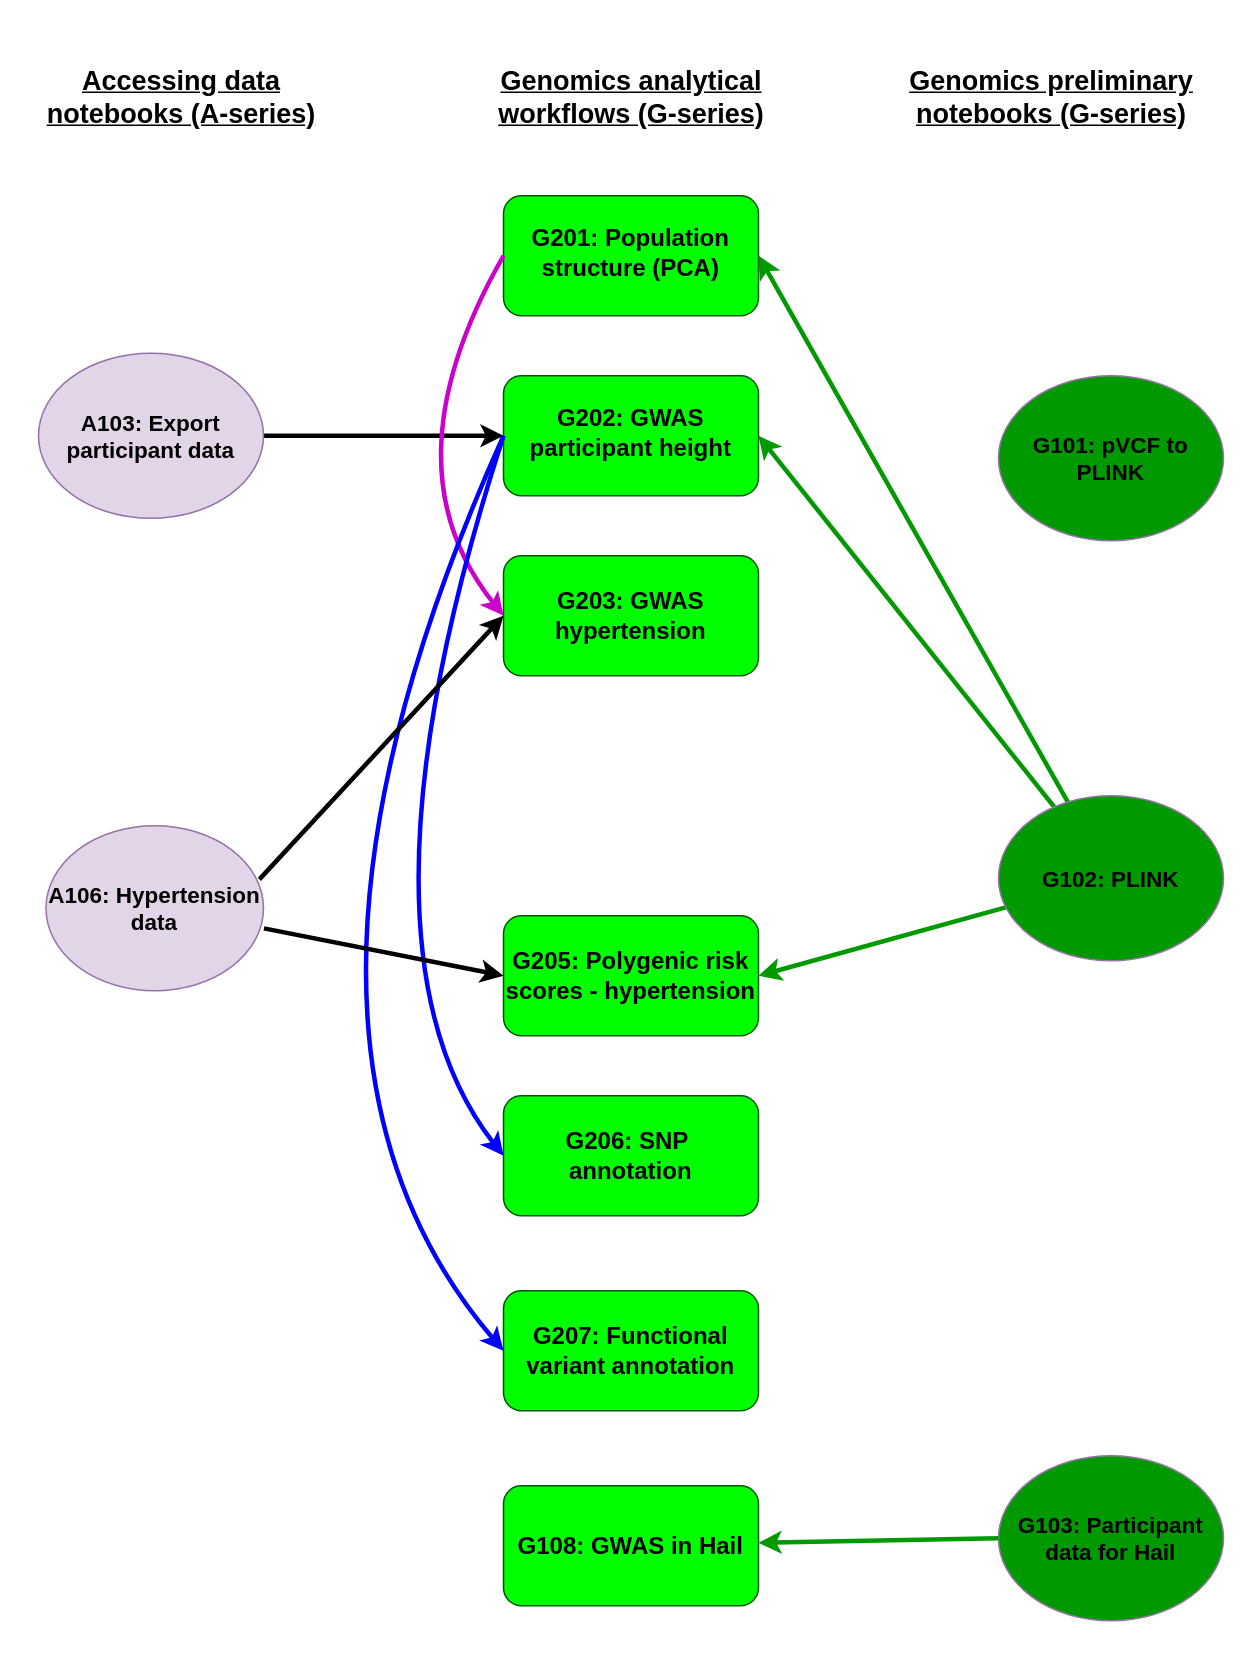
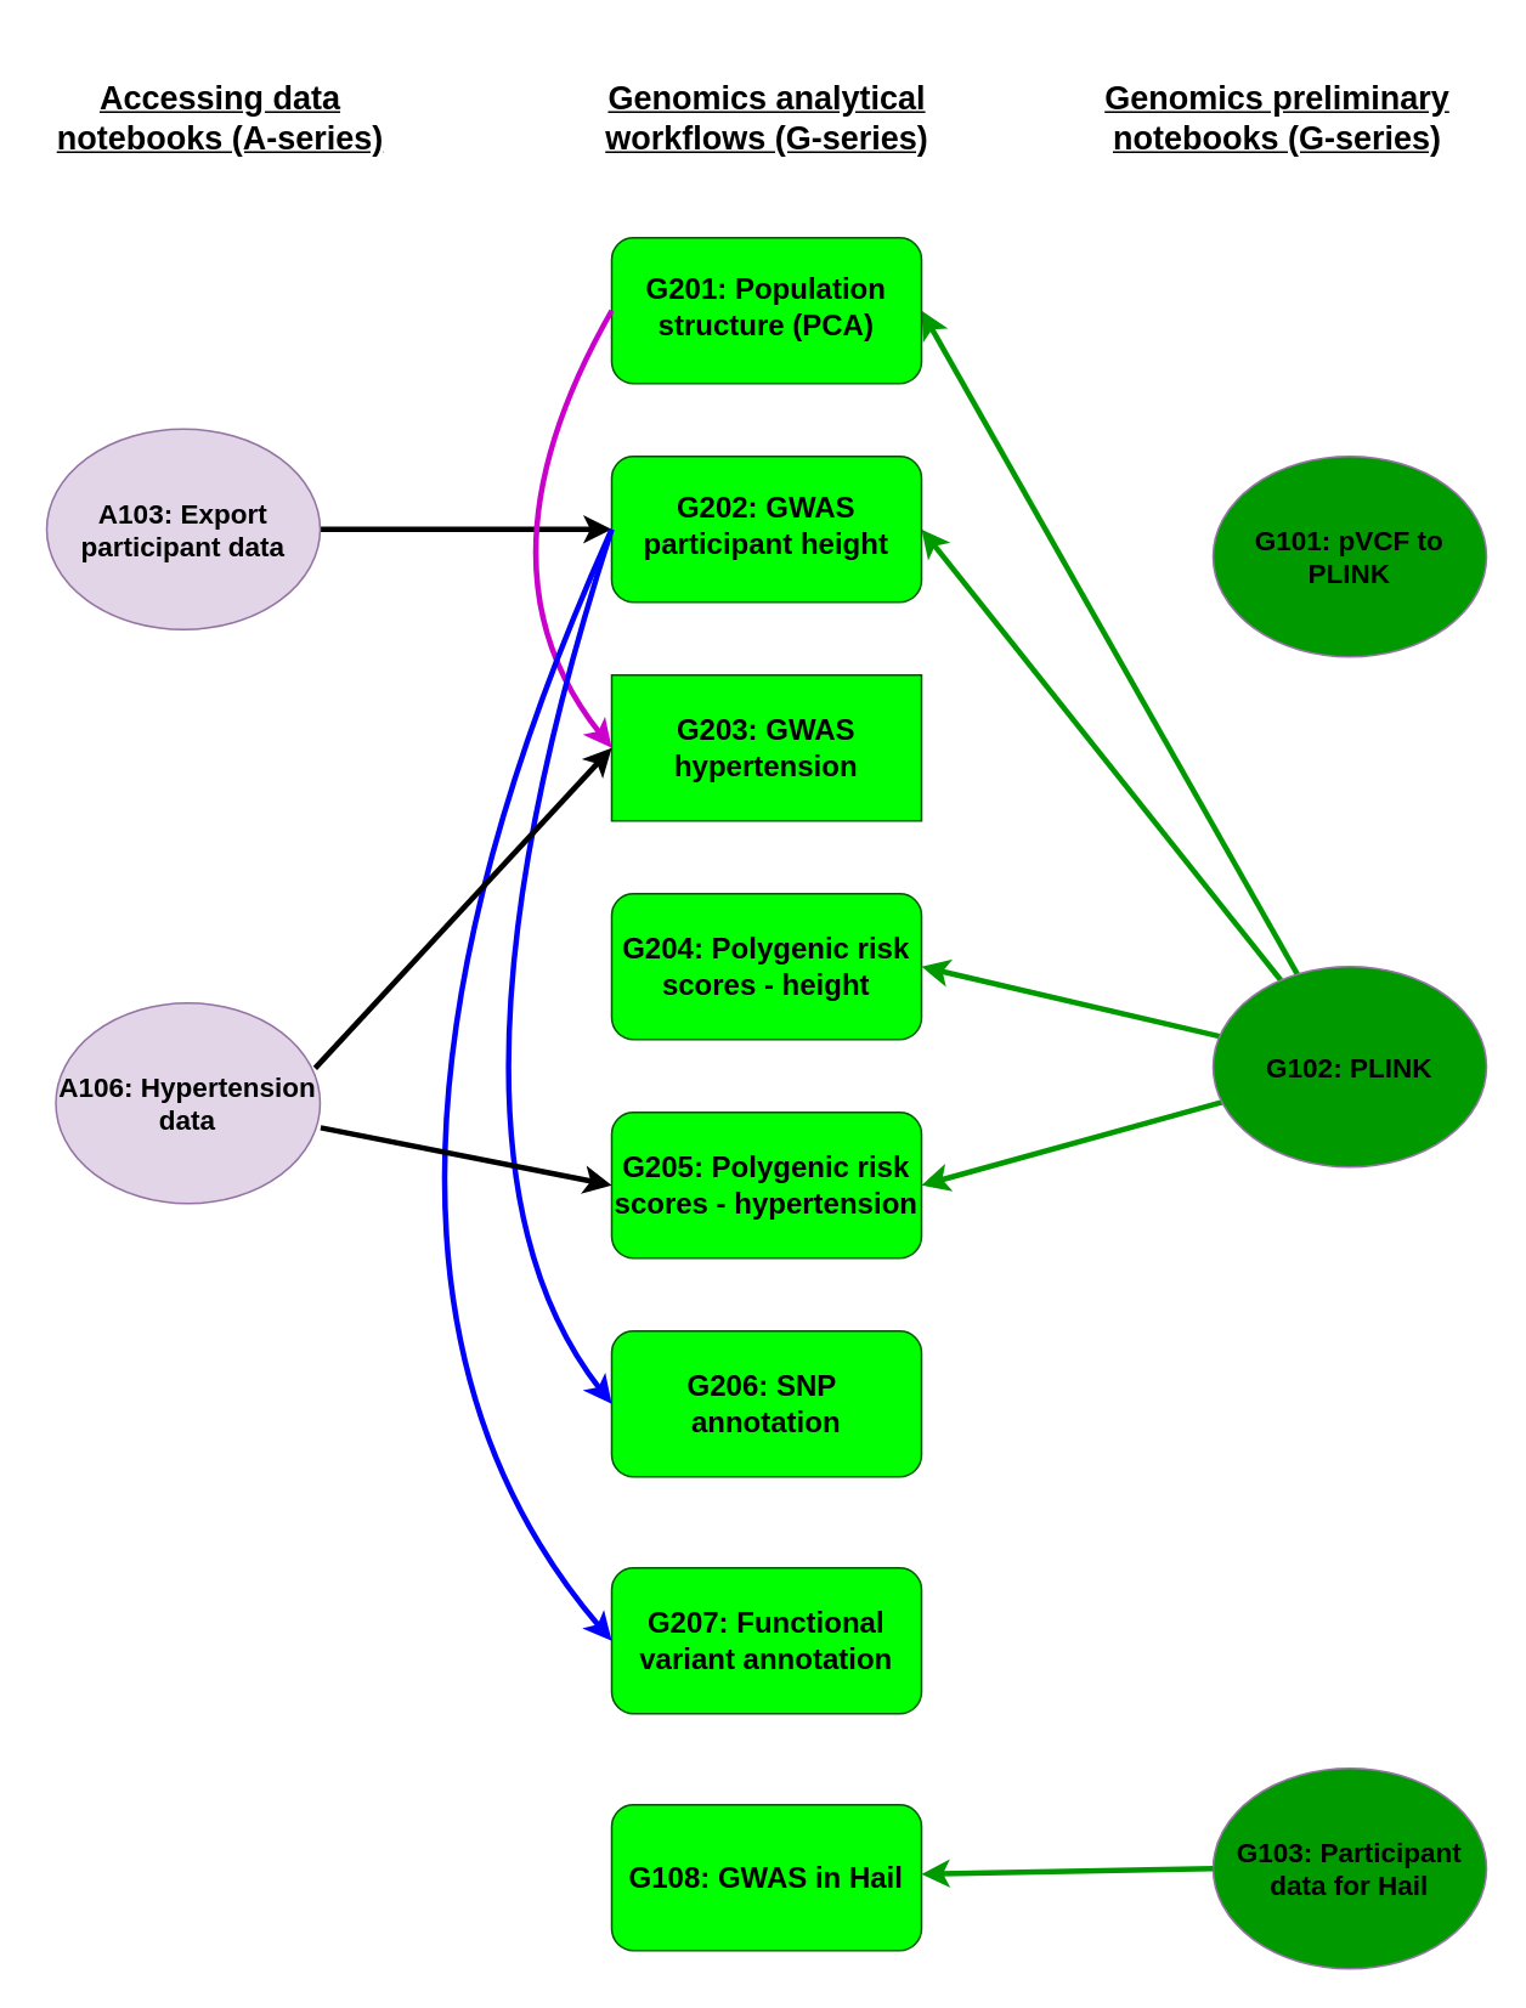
- <mxCell id="14" value="&lt;p data-pm-slice=&quot;1 1 [&amp;quot;body&amp;quot;,null]&quot;&gt;&lt;b&gt;&lt;font style=&quot;font-size: 16px;&quot; color=&quot;#000000&quot;&gt;G203: GWAS hypertension&lt;/font&gt;&lt;/b&gt;&lt;/p&gt;" style="rounded=1;whiteSpace=wrap;html=1;fontSize=12;glass=0;strokeWidth=1;shadow=0;fillColor=#00FF00;fontColor=#ffffff;strokeColor=#005700;" parent="1" vertex="1"><mxGeometry x="335" y="370" width="170" height="80" as="geometry" /></mxCell>
+ <mxCell id="14" value="&lt;p data-pm-slice=&quot;1 1 [&amp;quot;body&amp;quot;,null]&quot;&gt;&lt;b&gt;&lt;font style=&quot;font-size: 16px;&quot; color=&quot;#000000&quot;&gt;G203: GWAS hypertension&lt;/font&gt;&lt;/b&gt;&lt;/p&gt;" style="whiteSpace=wrap;html=1;fontSize=12;glass=0;strokeWidth=1;shadow=0;fillColor=#00FF00;fontColor=#ffffff;strokeColor=#005700;rounded=0;" parent="1" vertex="1"><mxGeometry x="335" y="370" width="170" height="80" as="geometry" /></mxCell>
+ <mxCell id="13" value="&lt;p data-pm-slice=&quot;1 1 [&amp;quot;body&amp;quot;,null]&quot;&gt;&lt;b&gt;&lt;font style=&quot;font-size: 16px;&quot; color=&quot;#000000&quot;&gt;G204: Polygenic risk scores - height&lt;/font&gt;&lt;/b&gt;&lt;/p&gt;" style="whiteSpace=wrap;html=1;rounded=1;glass=0;strokeWidth=1;shadow=0;fillColor=#00FF00;fontColor=#ffffff;strokeColor=#005700;" parent="1" vertex="1"><mxGeometry x="335" y="490" width="170" height="80" as="geometry" /></mxCell>
+ <mxCell id="4" style="rounded=0;orthogonalLoop=1;jettySize=auto;html=1;entryX=1;entryY=0.5;entryDx=0;entryDy=0;strokeWidth=3;strokeColor=#009900;" parent="1" source="6" target="13" edge="1"><mxGeometry relative="1" as="geometry"><mxPoint x="567.8" y="683.52" as="targetPoint" /></mxGeometry></mxCell>
